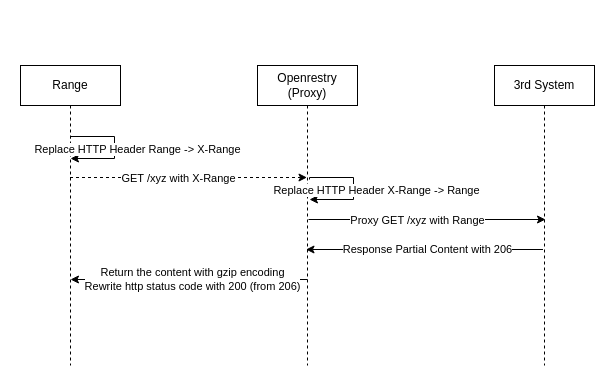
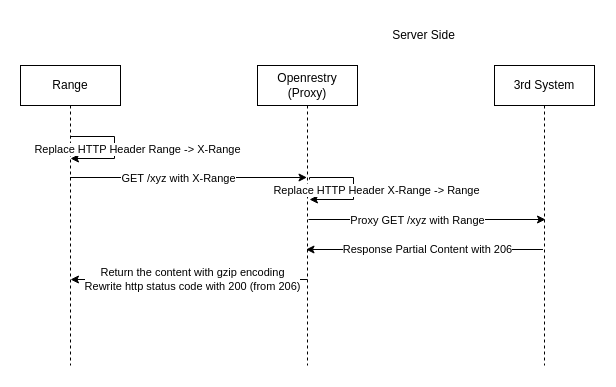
+ <mxCell id="17" value="Server Side" style="text;html=1;align=center;verticalAlign=middle;whiteSpace=wrap;rounded=0;" vertex="1" parent="1"><mxGeometry x="367" y="20" width="113" height="30" as="geometry" /></mxCell>
- <mxCell id="2" style="edgeStyle=orthogonalEdgeStyle;rounded=0;orthogonalLoop=1;jettySize=auto;html=1;curved=0;dashed=1;" edge="1" parent="1" source="4" target="5"><mxGeometry relative="1" as="geometry"><Array as="points"><mxPoint x="187" y="177" /><mxPoint x="187" y="177" /></Array></mxGeometry></mxCell>
+ <mxCell id="2" style="edgeStyle=orthogonalEdgeStyle;rounded=0;orthogonalLoop=1;jettySize=auto;html=1;curved=0;" edge="1" parent="1" source="4" target="5"><mxGeometry relative="1" as="geometry"><Array as="points"><mxPoint x="187" y="177" /><mxPoint x="187" y="177" /></Array></mxGeometry></mxCell>
